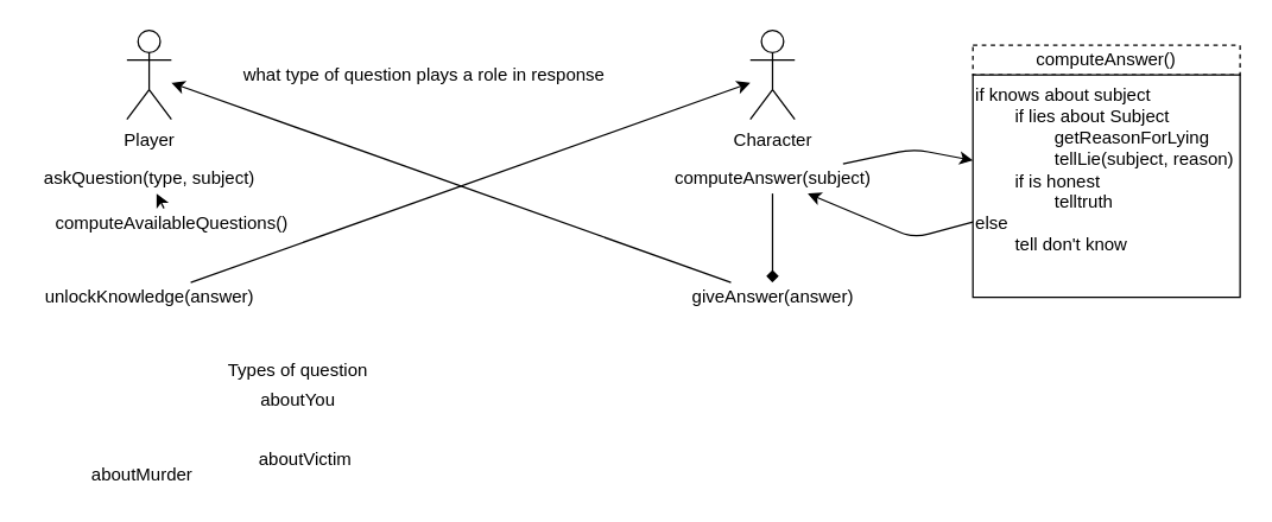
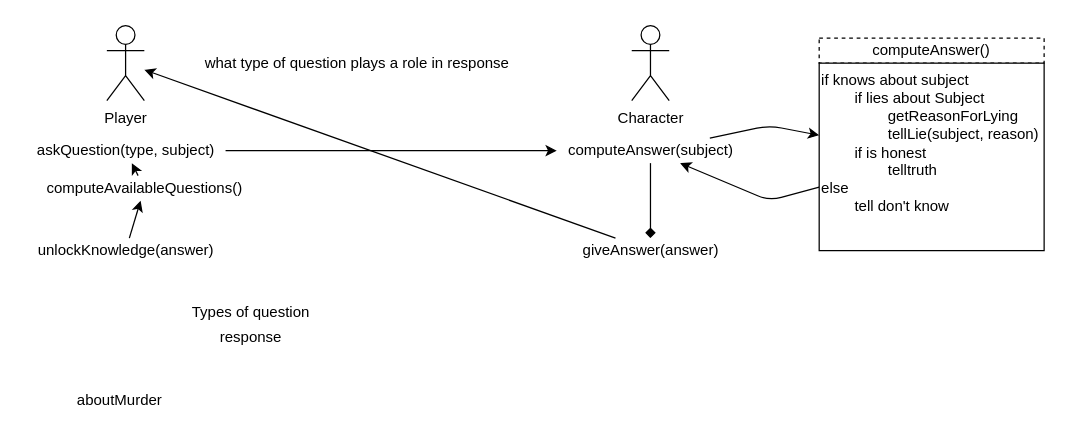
+ <mxCell id="4" style="edgeStyle=none;html=1;" edge="1" parent="1" source="5" target="8"><mxGeometry relative="1" as="geometry" /></mxCell>
- <mxCell id="11" style="edgeStyle=none;html=1;" edge="1" parent="1" source="12" target="3"><mxGeometry relative="1" as="geometry" /></mxCell>
+ <mxCell id="11" style="edgeStyle=none;html=1;" edge="1" parent="1" source="12" target="14"><mxGeometry relative="1" as="geometry" /></mxCell>
- <mxCell id="20" value="aboutYou" style="text;html=1;align=center;verticalAlign=middle;resizable=0;points=[];autosize=1;strokeColor=none;fillColor=none;" vertex="1" parent="1"><mxGeometry x="165" y="260" width="70" height="20" as="geometry" /></mxCell>
+ <mxCell id="20" value="response" style="text;html=1;align=center;verticalAlign=middle;resizable=0;points=[];autosize=1;strokeColor=none;fillColor=none;" vertex="1" parent="1"><mxGeometry x="165" y="260" width="70" height="20" as="geometry" /></mxCell>
- <mxCell id="22" value="aboutVictim" style="text;html=1;align=center;verticalAlign=middle;resizable=0;points=[];autosize=1;strokeColor=none;fillColor=none;" vertex="1" parent="1"><mxGeometry x="165" y="300" width="80" height="20" as="geometry" /></mxCell>
